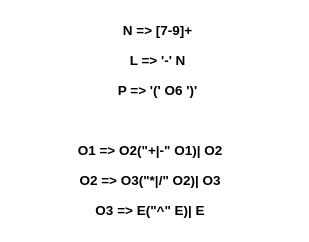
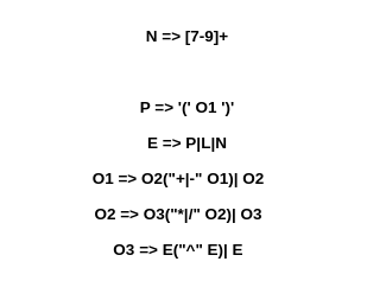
- <mxCell id="4" value="&lt;b&gt;&lt;font style=&quot;font-size: 18px;&quot;&gt;L =&amp;gt; '-' N&lt;br&gt;&lt;/font&gt;&lt;/b&gt;" style="text;html=1;strokeColor=none;fillColor=none;align=center;verticalAlign=middle;whiteSpace=wrap;rounded=0;" vertex="1" parent="1"><mxGeometry x="30" y="60" width="360" height="40" as="geometry" /></mxCell>
- <mxCell id="3" value="&lt;b&gt;&lt;font style=&quot;font-size: 18px;&quot;&gt;P =&amp;gt; '(' O6 ')'&lt;br&gt;&lt;/font&gt;&lt;/b&gt;" style="text;html=1;strokeColor=none;fillColor=none;align=center;verticalAlign=middle;whiteSpace=wrap;rounded=0;" vertex="1" parent="1"><mxGeometry x="30" y="100" width="360" height="40" as="geometry" /></mxCell>
+ <mxCell id="3" value="&lt;b&gt;&lt;font style=&quot;font-size: 18px;&quot;&gt;P =&amp;gt; '(' O1 ')'&lt;br&gt;&lt;/font&gt;&lt;/b&gt;" style="text;html=1;strokeColor=none;fillColor=none;align=center;verticalAlign=middle;whiteSpace=wrap;rounded=0;" vertex="1" parent="1"><mxGeometry x="30" y="100" width="360" height="40" as="geometry" /></mxCell>
+ <mxCell id="5" value="&lt;b&gt;&lt;font style=&quot;font-size: 18px;&quot;&gt;E =&amp;gt; P|L|N &lt;br&gt;&lt;/font&gt;&lt;/b&gt;" style="text;html=1;strokeColor=none;fillColor=none;align=center;verticalAlign=middle;whiteSpace=wrap;rounded=0;" vertex="1" parent="1"><mxGeometry x="30" y="140" width="360" height="40" as="geometry" /></mxCell>
